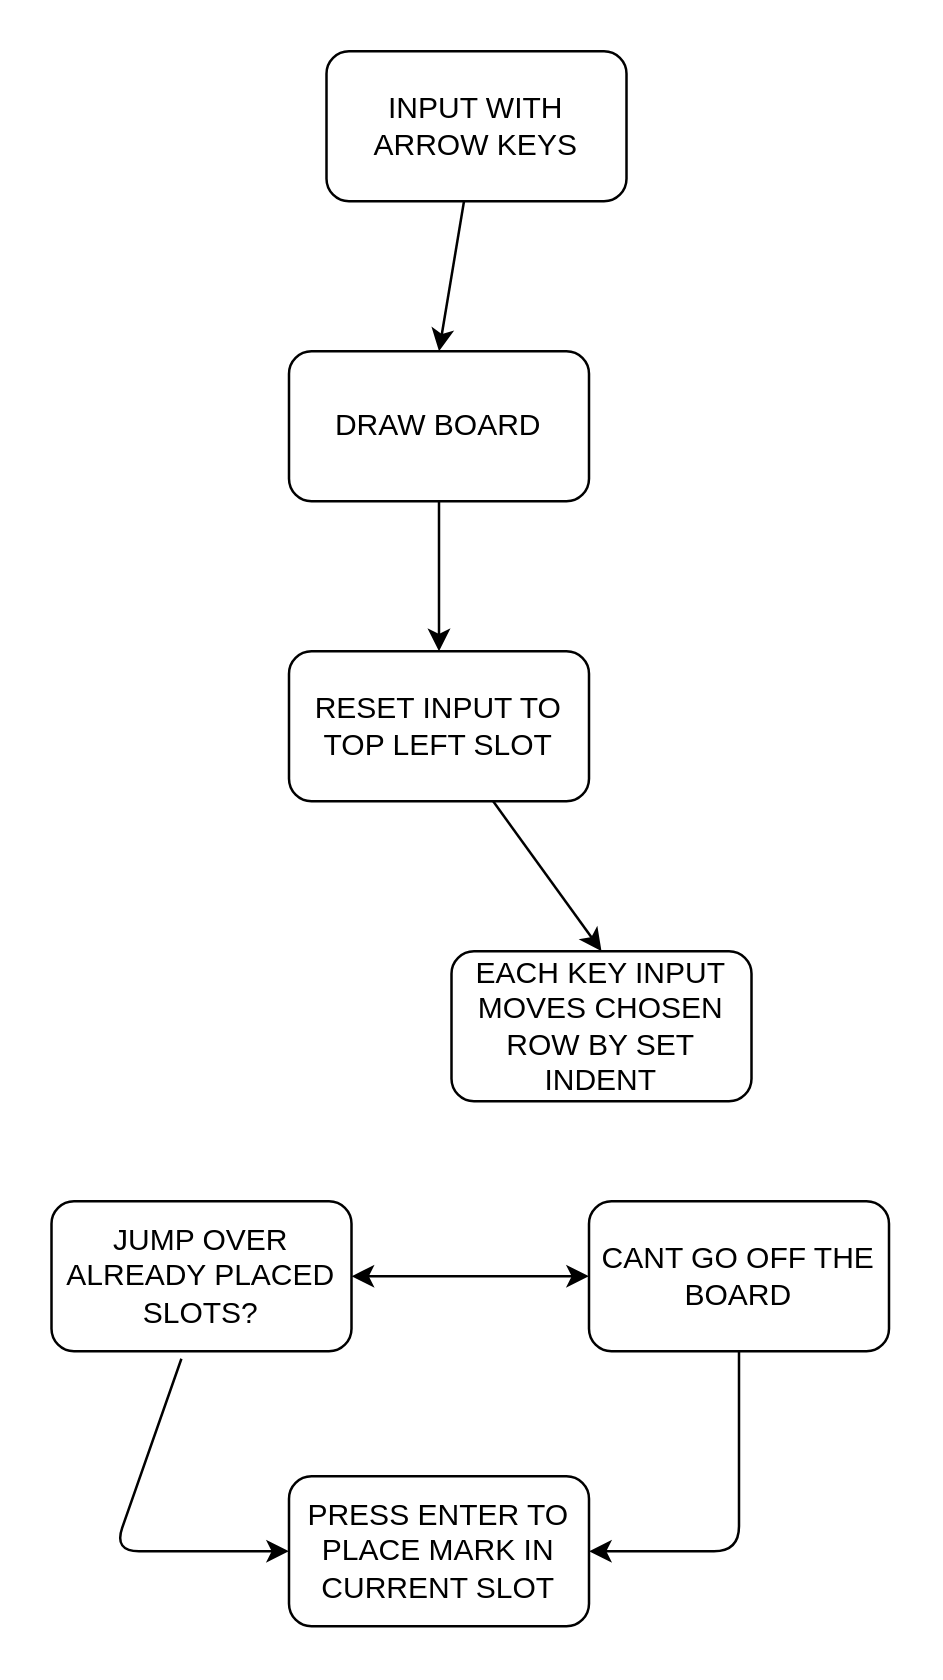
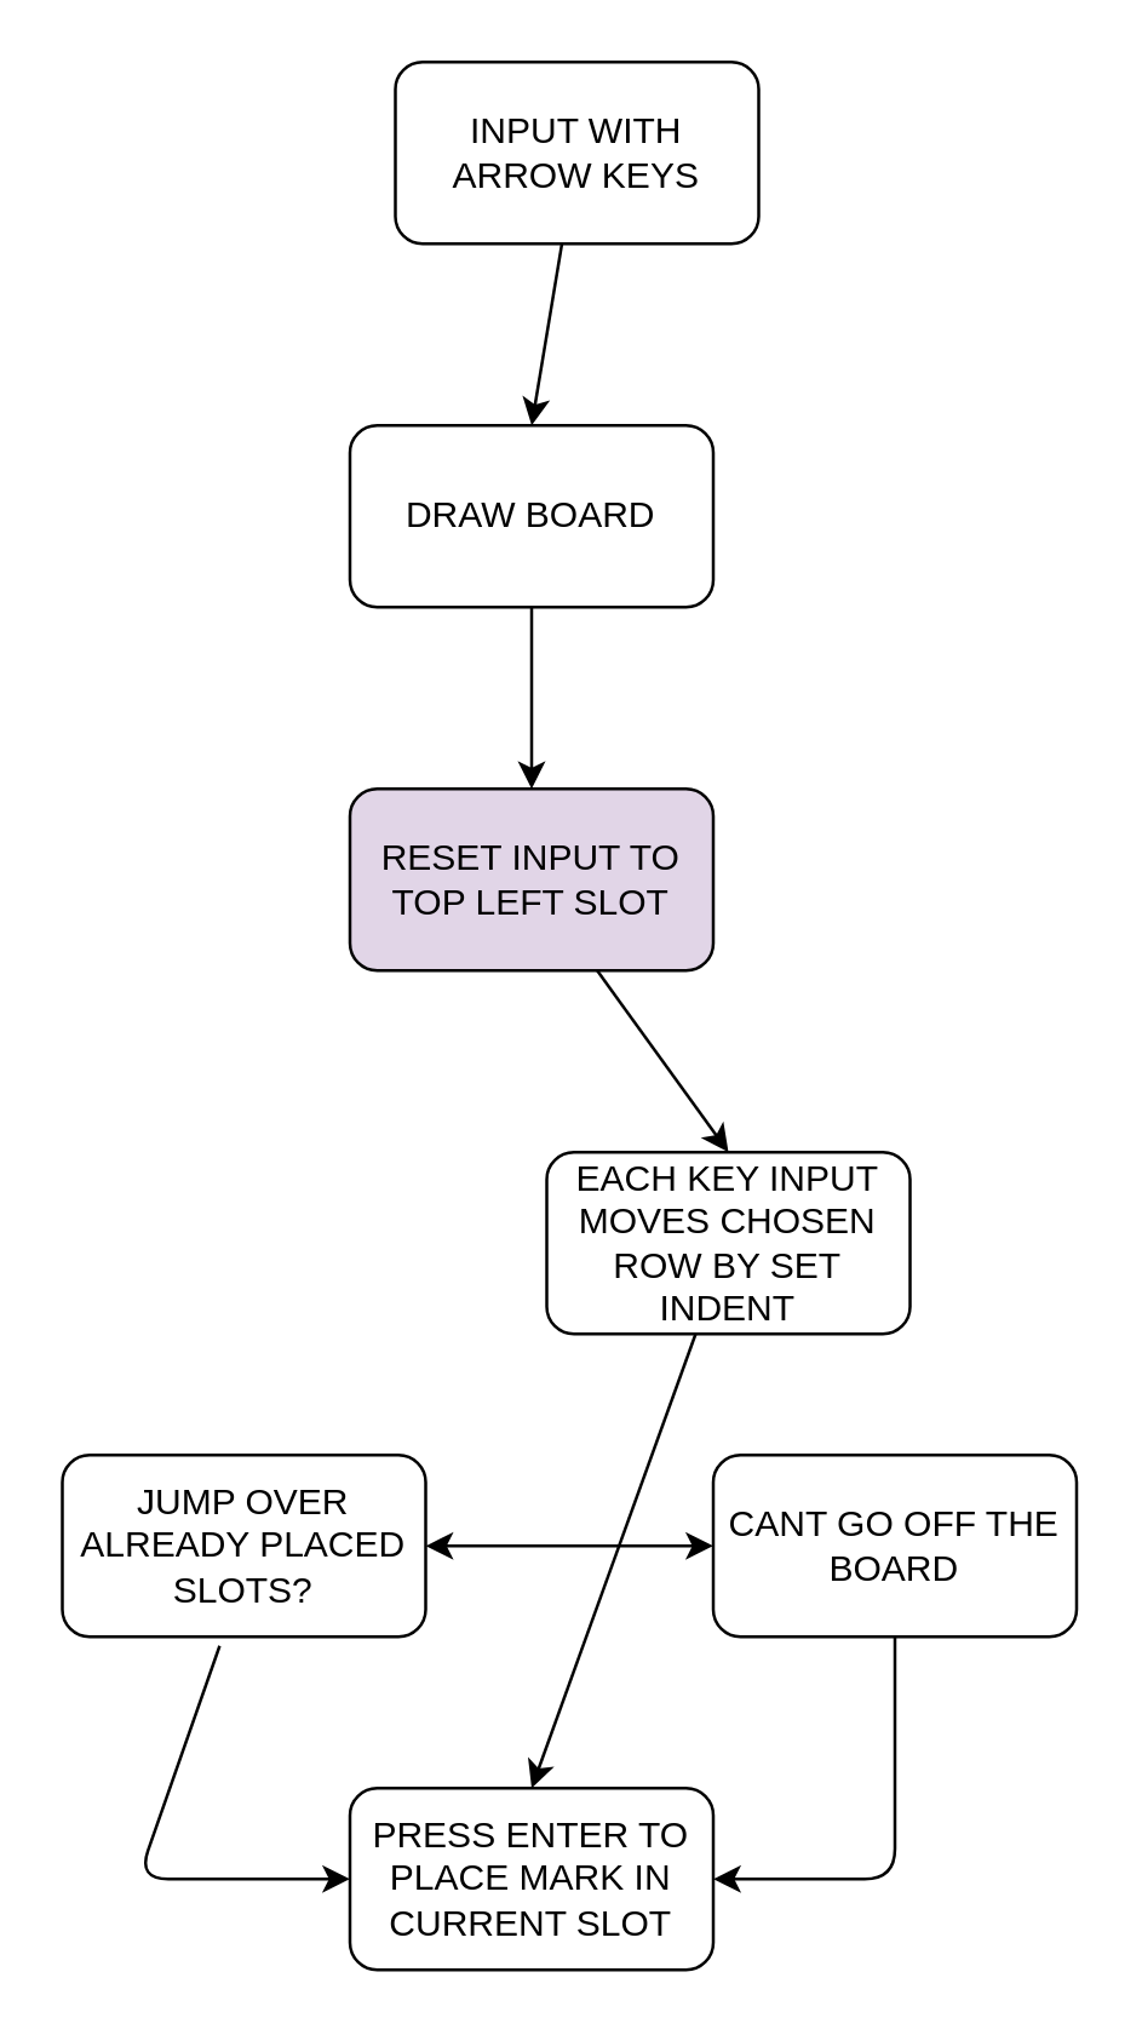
- <mxCell id="5" value="RESET INPUT TO TOP LEFT SLOT" style="rounded=1;whiteSpace=wrap;html=1;" parent="1" vertex="1"><mxGeometry x="115" y="260" width="120" height="60" as="geometry" /></mxCell>
+ <mxCell id="5" value="RESET INPUT TO TOP LEFT SLOT" style="rounded=1;whiteSpace=wrap;html=1;fillColor=#e1d5e7;" parent="1" vertex="1"><mxGeometry x="115" y="260" width="120" height="60" as="geometry" /></mxCell>
+ <mxCell id="8" style="edgeStyle=none;html=1;entryX=0.5;entryY=0;entryDx=0;entryDy=0;" parent="1" source="9" target="14" edge="1"><mxGeometry relative="1" as="geometry" /></mxCell>
